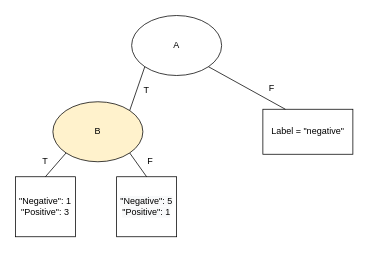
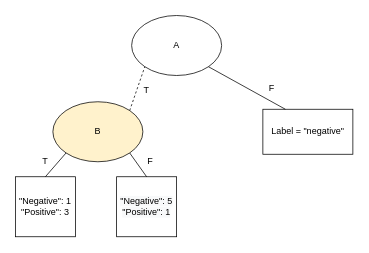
- <mxCell id="5" value="" style="endArrow=none;html=1;entryX=0;entryY=1;entryDx=0;entryDy=0;exitX=1;exitY=0;exitDx=0;exitDy=0;" edge="1" parent="1" source="3" target="2"><mxGeometry width="50" height="50" relative="1" as="geometry"><mxPoint x="130" y="115" as="sourcePoint" /><mxPoint x="180" y="65" as="targetPoint" /></mxGeometry></mxCell>
+ <mxCell id="5" value="" style="endArrow=none;html=1;entryX=0;entryY=1;entryDx=0;entryDy=0;exitX=1;exitY=0;exitDx=0;exitDy=0;dashed=1;" edge="1" parent="1" source="3" target="2"><mxGeometry width="50" height="50" relative="1" as="geometry"><mxPoint x="130" y="115" as="sourcePoint" /><mxPoint x="180" y="65" as="targetPoint" /></mxGeometry></mxCell>
